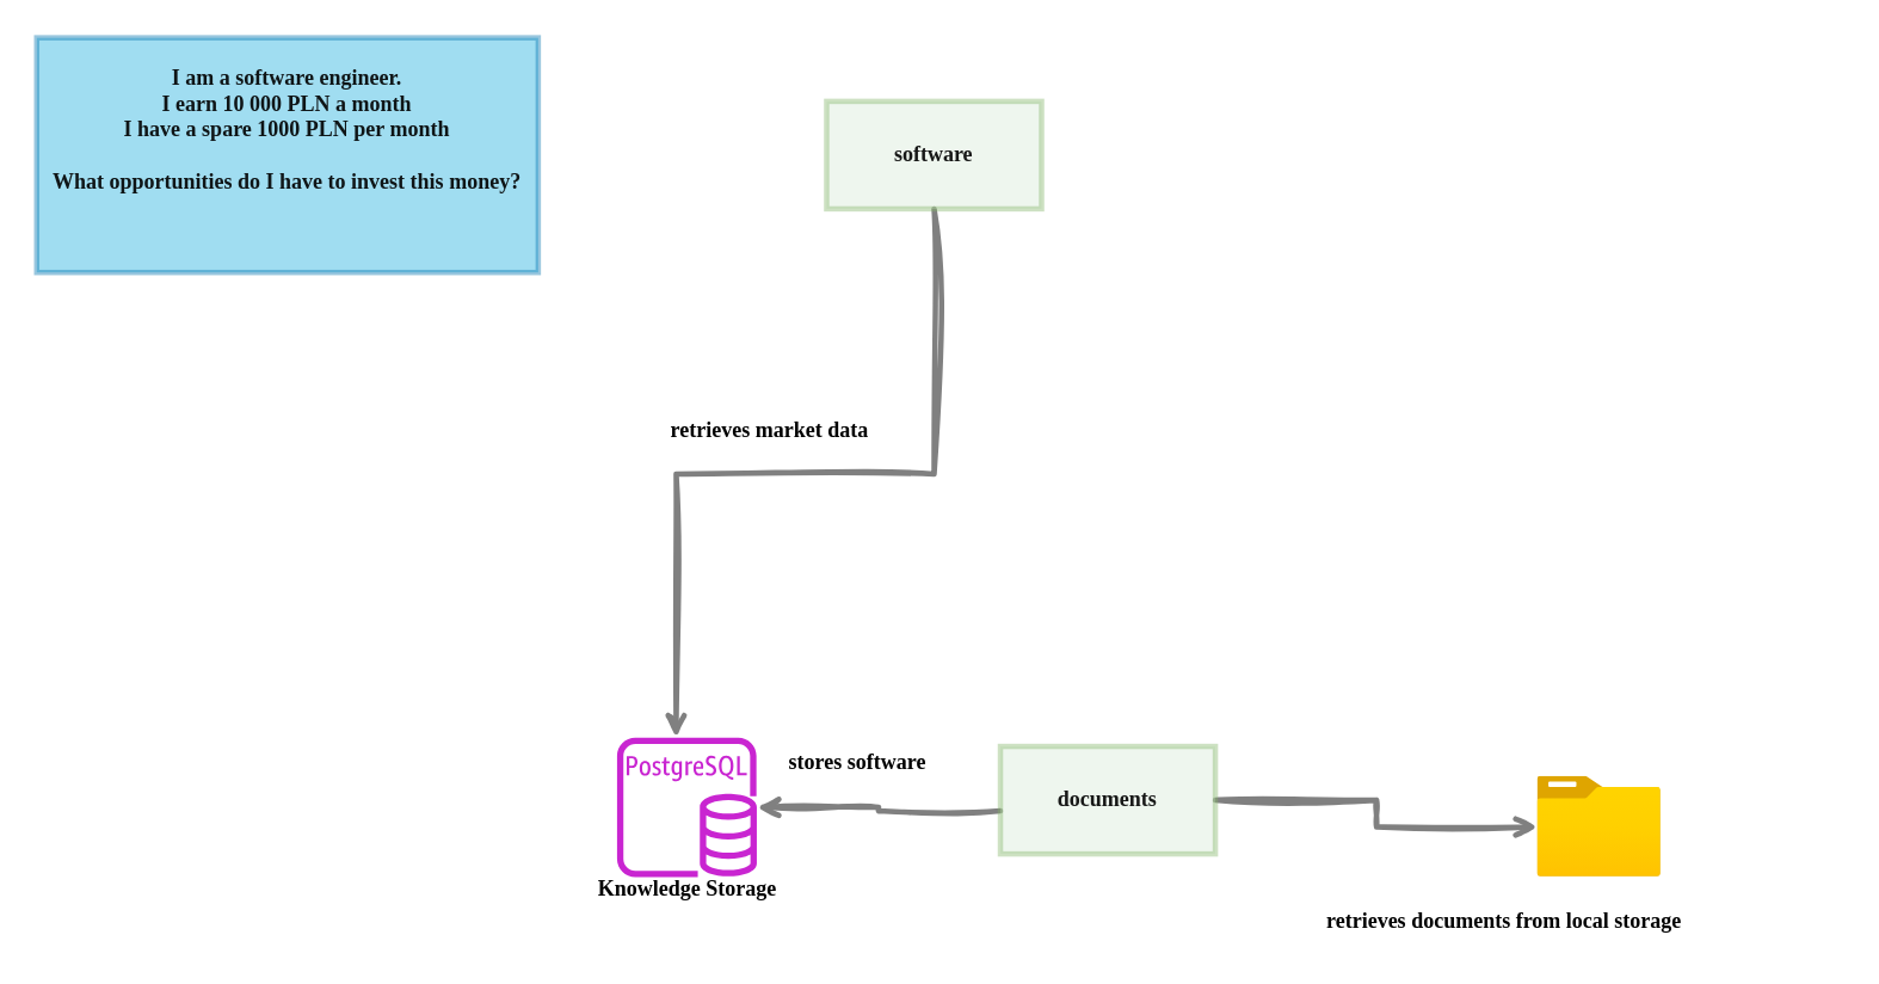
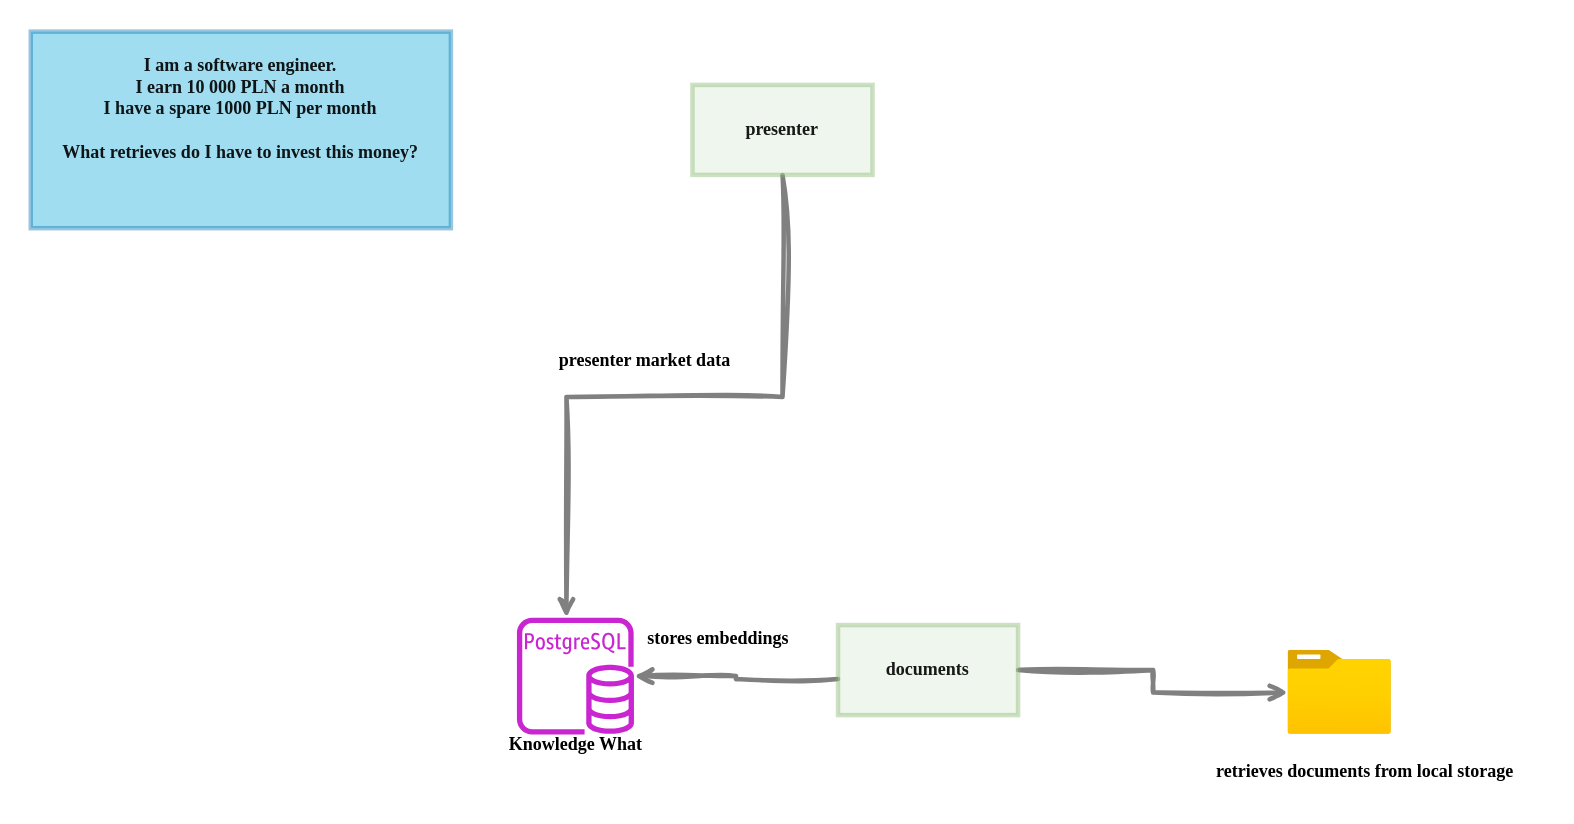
- <mxCell id="2" value="&lt;div&gt;I am a software engineer.&lt;/div&gt;&lt;div&gt;I earn 10 000 PLN a month&lt;/div&gt;&lt;div&gt;I have a spare 1000 PLN per month&lt;/div&gt;&lt;div&gt;&lt;br&gt;&lt;/div&gt;&lt;div&gt;What opportunities do I have to invest this money?&lt;/div&gt;&lt;div&gt;&lt;br&gt;&lt;/div&gt;&lt;div&gt;&lt;br&gt;&lt;/div&gt;" style="rounded=0;whiteSpace=wrap;html=1;fillColor=#12ABDB;strokeColor=#0070AD;fontFamily=Ubuntu;strokeWidth=3;fontSource=https%3A%2F%2Ffonts.googleapis.com%2Fcss%3Ffamily%3DUbuntu;labelBorderColor=none;textOpacity=90;fontStyle=1;gradientColor=none;fillStyle=auto;labelBackgroundColor=none;opacity=40;" parent="1" vertex="1"><mxGeometry x="20" y="20.5" width="280" height="131" as="geometry" /></mxCell>
+ <mxCell id="2" value="&lt;div&gt;I am a software engineer.&lt;/div&gt;&lt;div&gt;I earn 10 000 PLN a month&lt;/div&gt;&lt;div&gt;I have a spare 1000 PLN per month&lt;/div&gt;&lt;div&gt;&lt;br&gt;&lt;/div&gt;&lt;div&gt;What retrieves do I have to invest this money?&lt;/div&gt;&lt;div&gt;&lt;br&gt;&lt;/div&gt;&lt;div&gt;&lt;br&gt;&lt;/div&gt;" style="rounded=0;whiteSpace=wrap;html=1;fillColor=#12ABDB;strokeColor=#0070AD;fontFamily=Ubuntu;strokeWidth=3;fontSource=https%3A%2F%2Ffonts.googleapis.com%2Fcss%3Ffamily%3DUbuntu;labelBorderColor=none;textOpacity=90;fontStyle=1;gradientColor=none;fillStyle=auto;labelBackgroundColor=none;opacity=40;" parent="1" vertex="1"><mxGeometry x="20" y="20.5" width="280" height="131" as="geometry" /></mxCell>
- <mxCell id="11" value="software" style="whiteSpace=wrap;html=1;fillColor=#d5e8d4;strokeColor=#82b366;rounded=0;fontFamily=Ubuntu;strokeWidth=3;fontSource=https%3A%2F%2Ffonts.googleapis.com%2Fcss%3Ffamily%3DUbuntu;labelBorderColor=none;textOpacity=90;fontStyle=1;fillStyle=auto;labelBackgroundColor=none;opacity=40;" parent="1" vertex="1"><mxGeometry x="461" y="56" width="120" height="60" as="geometry" /></mxCell>
+ <mxCell id="11" value="presenter" style="whiteSpace=wrap;html=1;fillColor=#d5e8d4;strokeColor=#82b366;rounded=0;fontFamily=Ubuntu;strokeWidth=3;fontSource=https%3A%2F%2Ffonts.googleapis.com%2Fcss%3Ffamily%3DUbuntu;labelBorderColor=none;textOpacity=90;fontStyle=1;fillStyle=auto;labelBackgroundColor=none;opacity=40;" parent="1" vertex="1"><mxGeometry x="461" y="56" width="120" height="60" as="geometry" /></mxCell>
- <mxCell id="12" value="retrieves market data" style="text;html=1;align=center;verticalAlign=middle;resizable=0;points=[];autosize=1;strokeColor=none;fillColor=none;fontFamily=Ubuntu;fontSource=https%3A%2F%2Ffonts.googleapis.com%2Fcss%3Ffamily%3DUbuntu;fontStyle=1;" parent="1" vertex="1"><mxGeometry x="359" y="227" width="139" height="26" as="geometry" /></mxCell>
+ <mxCell id="12" value="presenter market data" style="text;html=1;align=center;verticalAlign=middle;resizable=0;points=[];autosize=1;strokeColor=none;fillColor=none;fontFamily=Ubuntu;fontSource=https%3A%2F%2Ffonts.googleapis.com%2Fcss%3Ffamily%3DUbuntu;fontStyle=1;" parent="1" vertex="1"><mxGeometry x="359" y="227" width="139" height="26" as="geometry" /></mxCell>
- <mxCell id="9" value="stores software" style="text;html=1;align=center;verticalAlign=middle;resizable=0;points=[];autosize=1;strokeColor=none;fillColor=none;fontFamily=Ubuntu;fontSource=https%3A%2F%2Ffonts.googleapis.com%2Fcss%3Ffamily%3DUbuntu;fontStyle=1;" parent="1" vertex="1"><mxGeometry x="416" y="412" width="124" height="26" as="geometry" /></mxCell>
+ <mxCell id="9" value="stores embeddings" style="text;html=1;align=center;verticalAlign=middle;resizable=0;points=[];autosize=1;strokeColor=none;fillColor=none;fontFamily=Ubuntu;fontSource=https%3A%2F%2Ffonts.googleapis.com%2Fcss%3Ffamily%3DUbuntu;fontStyle=1;" parent="1" vertex="1"><mxGeometry x="416" y="412" width="124" height="26" as="geometry" /></mxCell>
- <mxCell id="7" value="Knowledge Storage" style="text;html=1;align=center;verticalAlign=middle;resizable=0;points=[];autosize=1;strokeColor=none;fillColor=none;fontFamily=Ubuntu;fontSource=https%3A%2F%2Ffonts.googleapis.com%2Fcss%3Ffamily%3DUbuntu;fontStyle=1;" parent="1" vertex="1"><mxGeometry x="318" y="481" width="130" height="30" as="geometry" /></mxCell>
+ <mxCell id="7" value="Knowledge What" style="text;html=1;align=center;verticalAlign=middle;resizable=0;points=[];autosize=1;strokeColor=none;fillColor=none;fontFamily=Ubuntu;fontSource=https%3A%2F%2Ffonts.googleapis.com%2Fcss%3Ffamily%3DUbuntu;fontStyle=1;" parent="1" vertex="1"><mxGeometry x="318" y="481" width="130" height="30" as="geometry" /></mxCell>
- <mxCell id="8" value="retrieves documents from local storage" style="text;html=1;align=center;verticalAlign=middle;resizable=0;points=[];autosize=1;strokeColor=none;fillColor=none;fontFamily=Ubuntu;fontSource=https%3A%2F%2Ffonts.googleapis.com%2Fcss%3Ffamily%3DUbuntu;fontStyle=1;" parent="1" vertex="1"><mxGeometry x="720" y="501" width="237" height="26" as="geometry" /></mxCell>
+ <mxCell id="8" value="retrieves documents from local storage" style="text;html=1;align=center;verticalAlign=middle;resizable=0;points=[];autosize=1;strokeColor=none;fillColor=none;fontFamily=Ubuntu;fontSource=https%3A%2F%2Ffonts.googleapis.com%2Fcss%3Ffamily%3DUbuntu;fontStyle=1;" parent="1" vertex="1"><mxGeometry x="790" y="501" width="237" height="26" as="geometry" /></mxCell>
